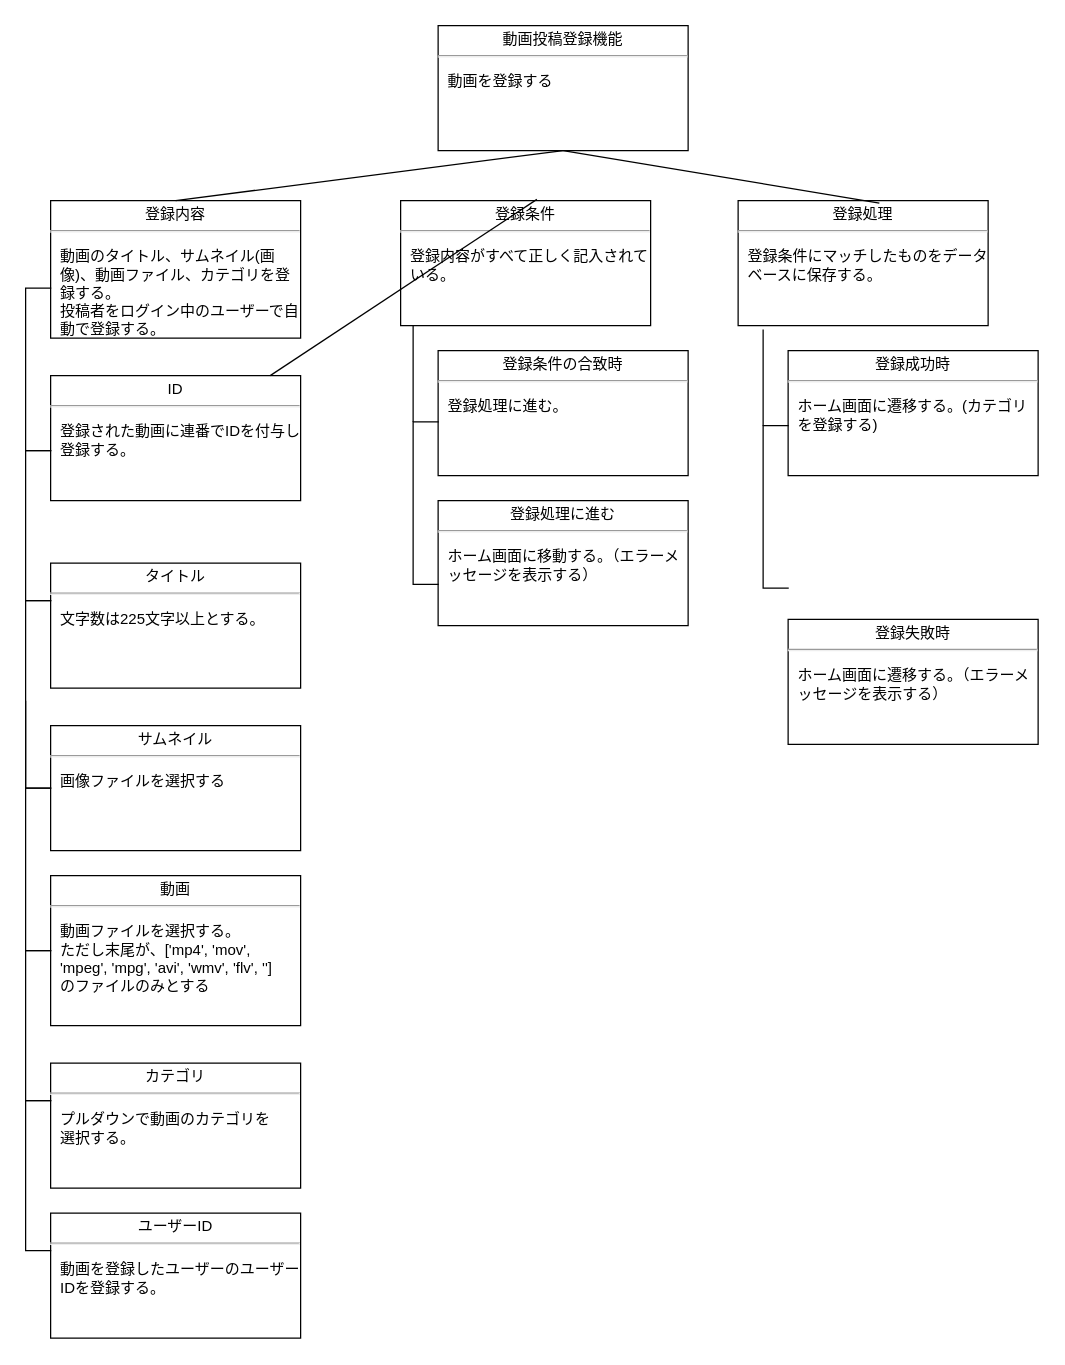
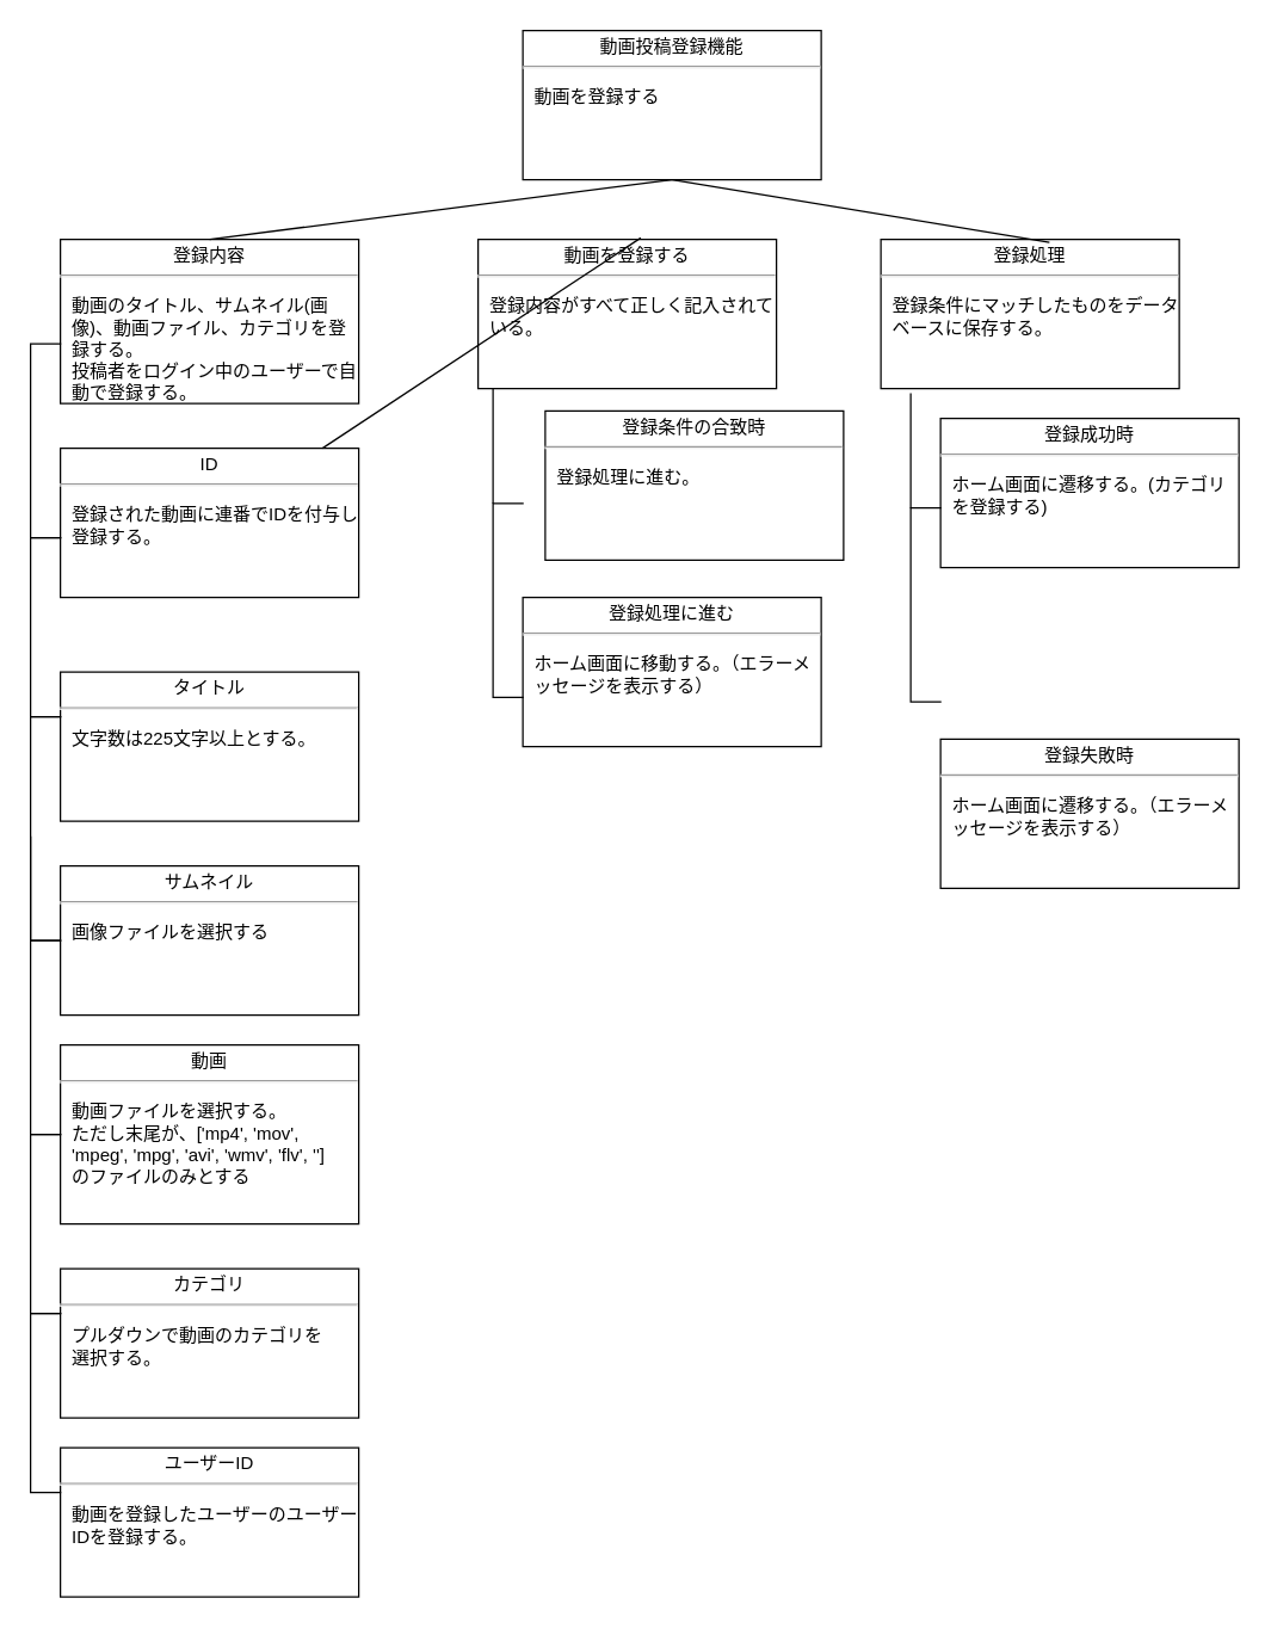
- <mxCell id="6" value="&lt;p style=&quot;margin: 0px ; margin-top: 4px ; text-align: center&quot;&gt;登録条件&lt;/p&gt;&lt;hr&gt;&lt;p&gt;&lt;/p&gt;&lt;p style=&quot;margin: 0px ; margin-left: 8px ; text-align: left&quot;&gt;登録内容がすべて正しく記入されている。&lt;/p&gt;" style="shape=rect;overflow=fill;html=1;whiteSpace=wrap;align=center;" parent="1" vertex="1"><mxGeometry x="320" y="160" width="200" height="100" as="geometry" /></mxCell>
+ <mxCell id="6" value="&lt;p style=&quot;margin: 0px ; margin-top: 4px ; text-align: center&quot;&gt;動画を登録する&lt;/p&gt;&lt;hr&gt;&lt;p&gt;&lt;/p&gt;&lt;p style=&quot;margin: 0px ; margin-left: 8px ; text-align: left&quot;&gt;登録内容がすべて正しく記入されている。&lt;/p&gt;" style="shape=rect;overflow=fill;html=1;whiteSpace=wrap;align=center;" parent="1" vertex="1"><mxGeometry x="320" y="160" width="200" height="100" as="geometry" /></mxCell>
- <mxCell id="10" value="&lt;p style=&quot;margin: 0px ; margin-top: 4px ; text-align: center&quot;&gt;登録条件の合致時&lt;/p&gt;&lt;hr&gt;&lt;p&gt;&lt;/p&gt;&lt;p style=&quot;margin: 0px ; margin-left: 8px ; text-align: left&quot;&gt;登録処理に進む。&lt;/p&gt;" style="shape=rect;overflow=fill;html=1;whiteSpace=wrap;align=center;" parent="1" vertex="1"><mxGeometry x="350" y="280" width="200" height="100" as="geometry" /></mxCell>
+ <mxCell id="10" value="&lt;p style=&quot;margin: 0px ; margin-top: 4px ; text-align: center&quot;&gt;登録条件の合致時&lt;/p&gt;&lt;hr&gt;&lt;p&gt;&lt;/p&gt;&lt;p style=&quot;margin: 0px ; margin-left: 8px ; text-align: left&quot;&gt;登録処理に進む。&lt;/p&gt;" style="shape=rect;overflow=fill;html=1;whiteSpace=wrap;align=center;" parent="1" vertex="1"><mxGeometry x="365" y="275" width="200" height="100" as="geometry" /></mxCell>
